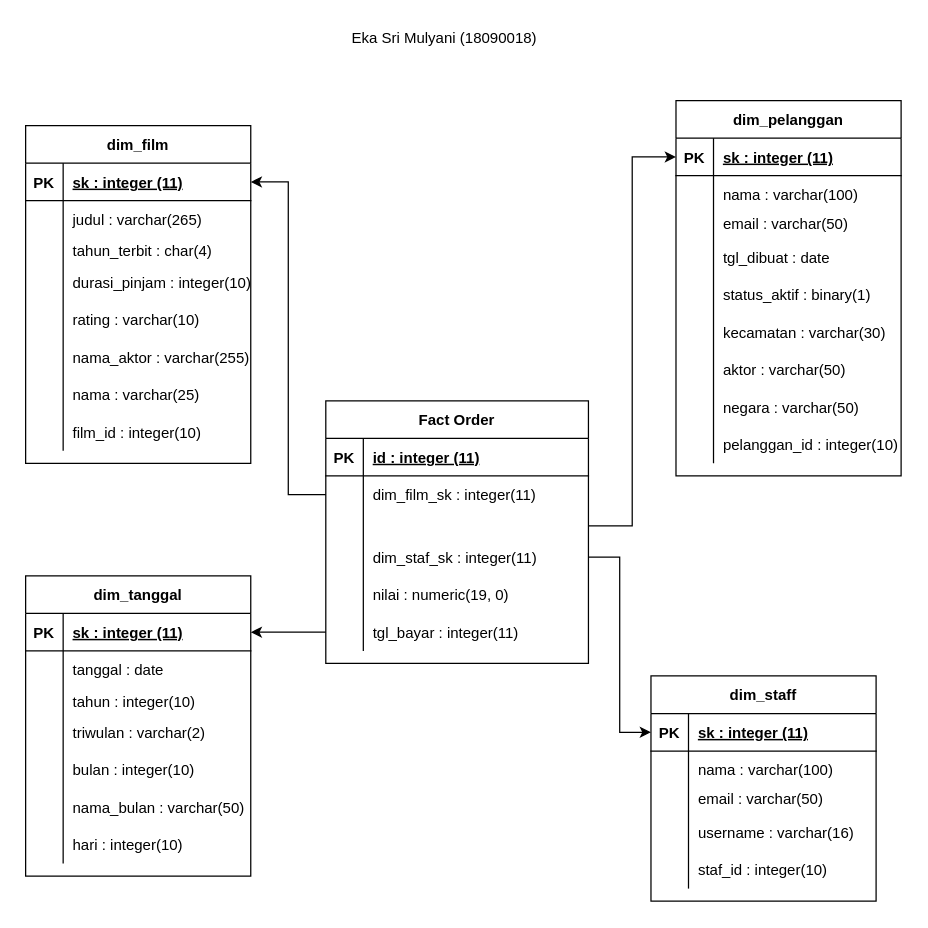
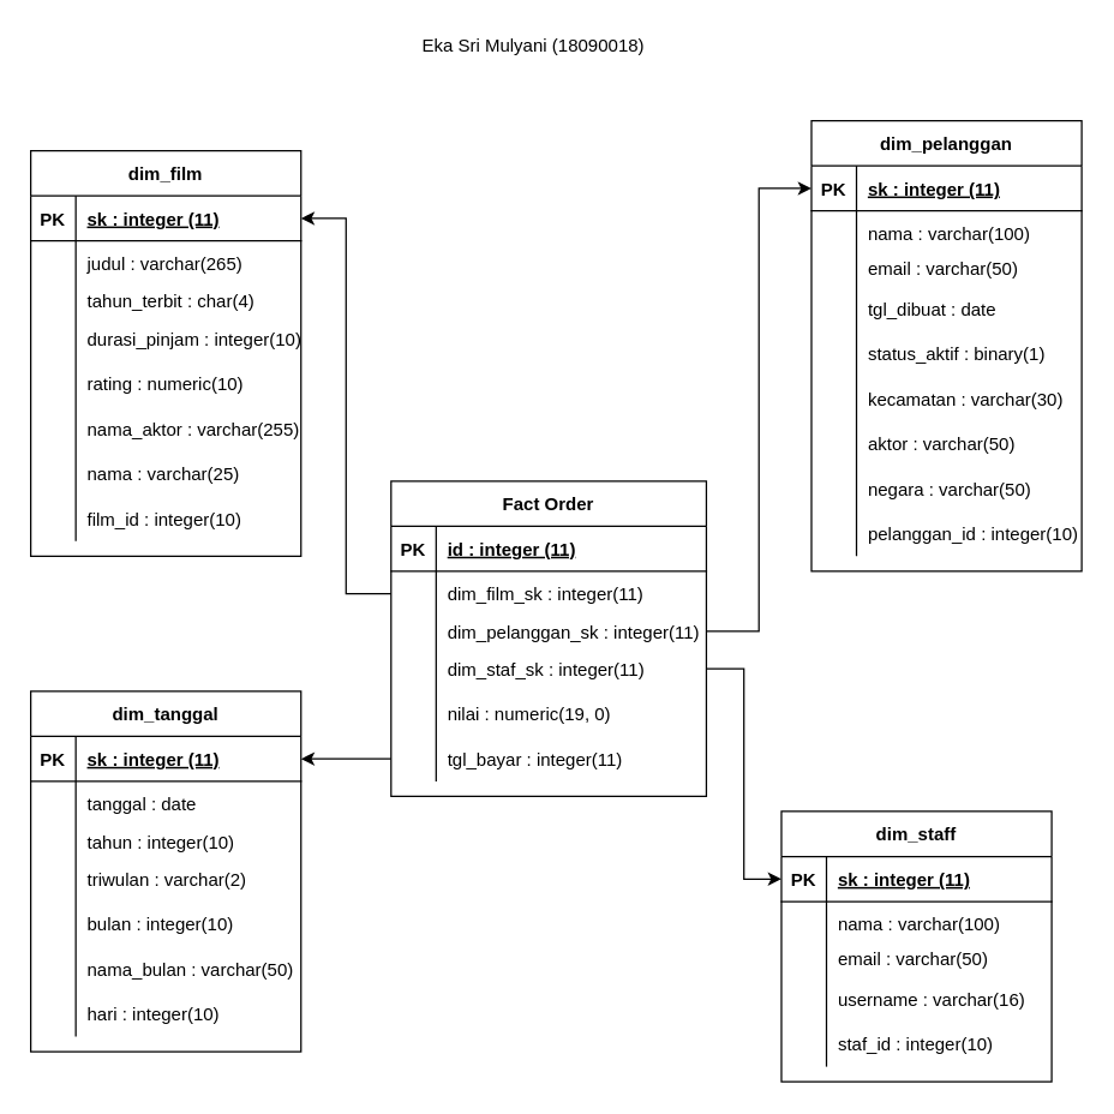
- <mxCell id="84" value="rating : varchar(10)" style="shape=partialRectangle;connectable=0;fillColor=none;top=0;left=0;bottom=0;right=0;align=left;spacingLeft=6;overflow=hidden;" parent="82" vertex="1"><mxGeometry x="30" width="150" height="30" as="geometry" /></mxCell>
+ <mxCell id="84" value="rating : numeric(10)" style="shape=partialRectangle;connectable=0;fillColor=none;top=0;left=0;bottom=0;right=0;align=left;spacingLeft=6;overflow=hidden;" parent="82" vertex="1"><mxGeometry x="30" width="150" height="30" as="geometry" /></mxCell>
+ <mxCell id="103" value="dim_pelanggan_sk : integer(11)" style="shape=partialRectangle;connectable=0;fillColor=none;top=0;left=0;bottom=0;right=0;align=left;spacingLeft=6;overflow=hidden;" parent="101" vertex="1"><mxGeometry x="30" width="180" height="20" as="geometry" /></mxCell>
